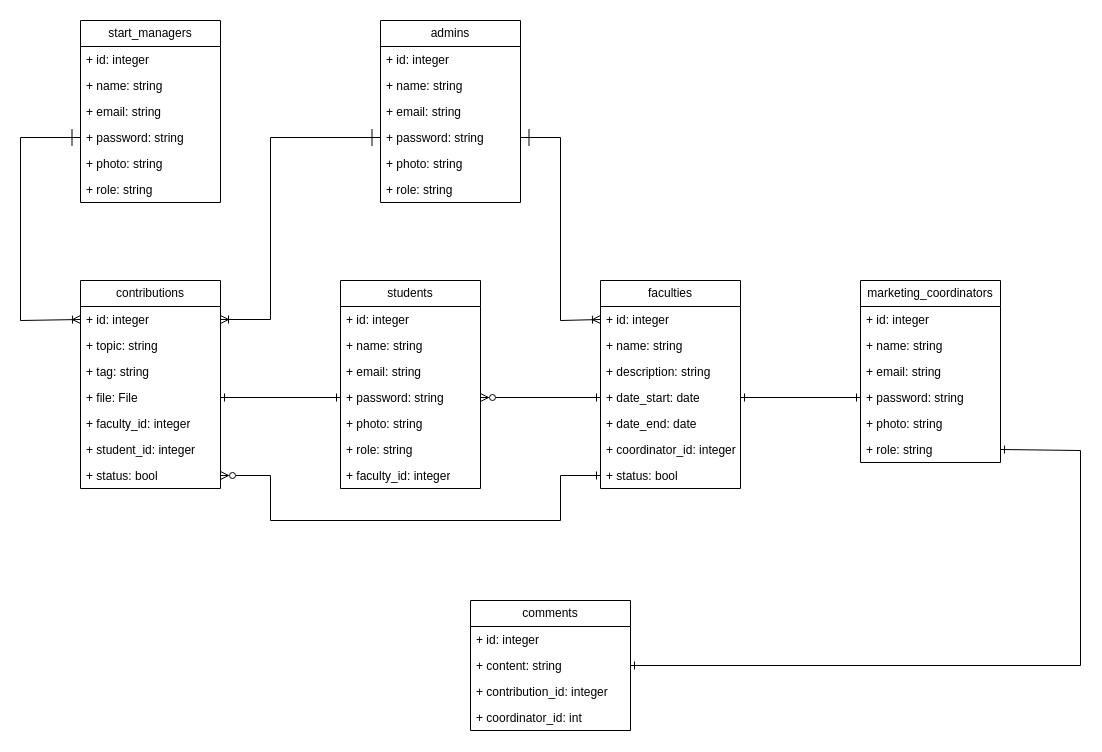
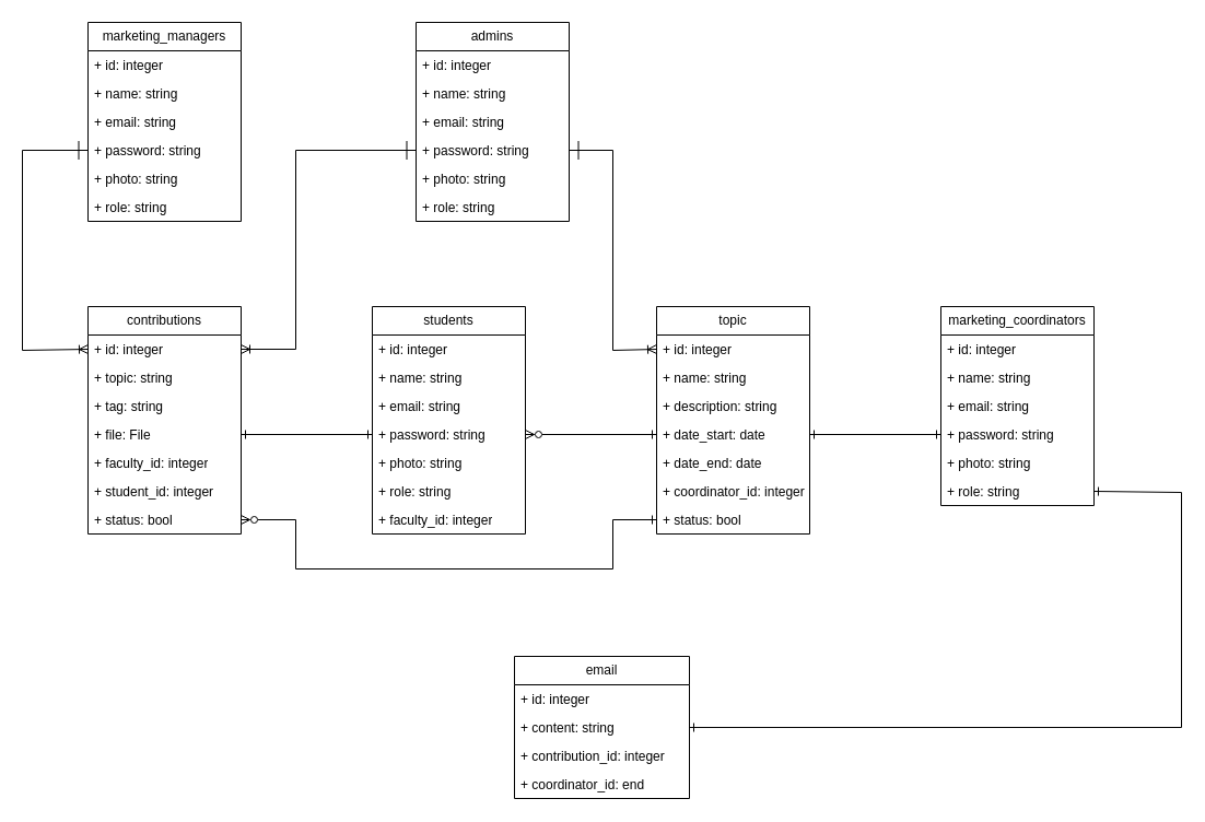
- <mxCell id="31" value="start_managers" style="swimlane;fontStyle=0;childLayout=stackLayout;horizontal=1;startSize=26;fillColor=none;horizontalStack=0;resizeParent=1;resizeParentMax=0;resizeLast=0;collapsible=1;marginBottom=0;whiteSpace=wrap;html=1;" parent="1" vertex="1"><mxGeometry x="80" y="20" width="140" height="182" as="geometry" /></mxCell>
+ <mxCell id="31" value="marketing_managers" style="swimlane;fontStyle=0;childLayout=stackLayout;horizontal=1;startSize=26;fillColor=none;horizontalStack=0;resizeParent=1;resizeParentMax=0;resizeLast=0;collapsible=1;marginBottom=0;whiteSpace=wrap;html=1;" parent="1" vertex="1"><mxGeometry x="80" y="20" width="140" height="182" as="geometry" /></mxCell>
- <mxCell id="10" value="faculties" style="swimlane;fontStyle=0;childLayout=stackLayout;horizontal=1;startSize=26;fillColor=none;horizontalStack=0;resizeParent=1;resizeParentMax=0;resizeLast=0;collapsible=1;marginBottom=0;whiteSpace=wrap;html=1;" parent="1" vertex="1"><mxGeometry x="600" y="280" width="140" height="208" as="geometry" /></mxCell>
+ <mxCell id="10" value="topic" style="swimlane;fontStyle=0;childLayout=stackLayout;horizontal=1;startSize=26;fillColor=none;horizontalStack=0;resizeParent=1;resizeParentMax=0;resizeLast=0;collapsible=1;marginBottom=0;whiteSpace=wrap;html=1;" parent="1" vertex="1"><mxGeometry x="600" y="280" width="140" height="208" as="geometry" /></mxCell>
- <mxCell id="18" value="comments" style="swimlane;fontStyle=0;childLayout=stackLayout;horizontal=1;startSize=26;fillColor=none;horizontalStack=0;resizeParent=1;resizeParentMax=0;resizeLast=0;collapsible=1;marginBottom=0;whiteSpace=wrap;html=1;" parent="1" vertex="1"><mxGeometry x="470" y="600" width="160" height="130" as="geometry" /></mxCell>
+ <mxCell id="18" value="email" style="swimlane;fontStyle=0;childLayout=stackLayout;horizontal=1;startSize=26;fillColor=none;horizontalStack=0;resizeParent=1;resizeParentMax=0;resizeLast=0;collapsible=1;marginBottom=0;whiteSpace=wrap;html=1;" parent="1" vertex="1"><mxGeometry x="470" y="600" width="160" height="130" as="geometry" /></mxCell>
- <mxCell id="22" value="+ coordinator_id: int" style="text;strokeColor=none;fillColor=none;align=left;verticalAlign=top;spacingLeft=4;spacingRight=4;overflow=hidden;rotatable=0;points=[[0,0.5],[1,0.5]];portConstraint=eastwest;whiteSpace=wrap;html=1;" parent="18" vertex="1"><mxGeometry y="104" width="160" height="26" as="geometry" /></mxCell>
+ <mxCell id="22" value="+ coordinator_id: end" style="text;strokeColor=none;fillColor=none;align=left;verticalAlign=top;spacingLeft=4;spacingRight=4;overflow=hidden;rotatable=0;points=[[0,0.5],[1,0.5]];portConstraint=eastwest;whiteSpace=wrap;html=1;" parent="18" vertex="1"><mxGeometry y="104" width="160" height="26" as="geometry" /></mxCell>
